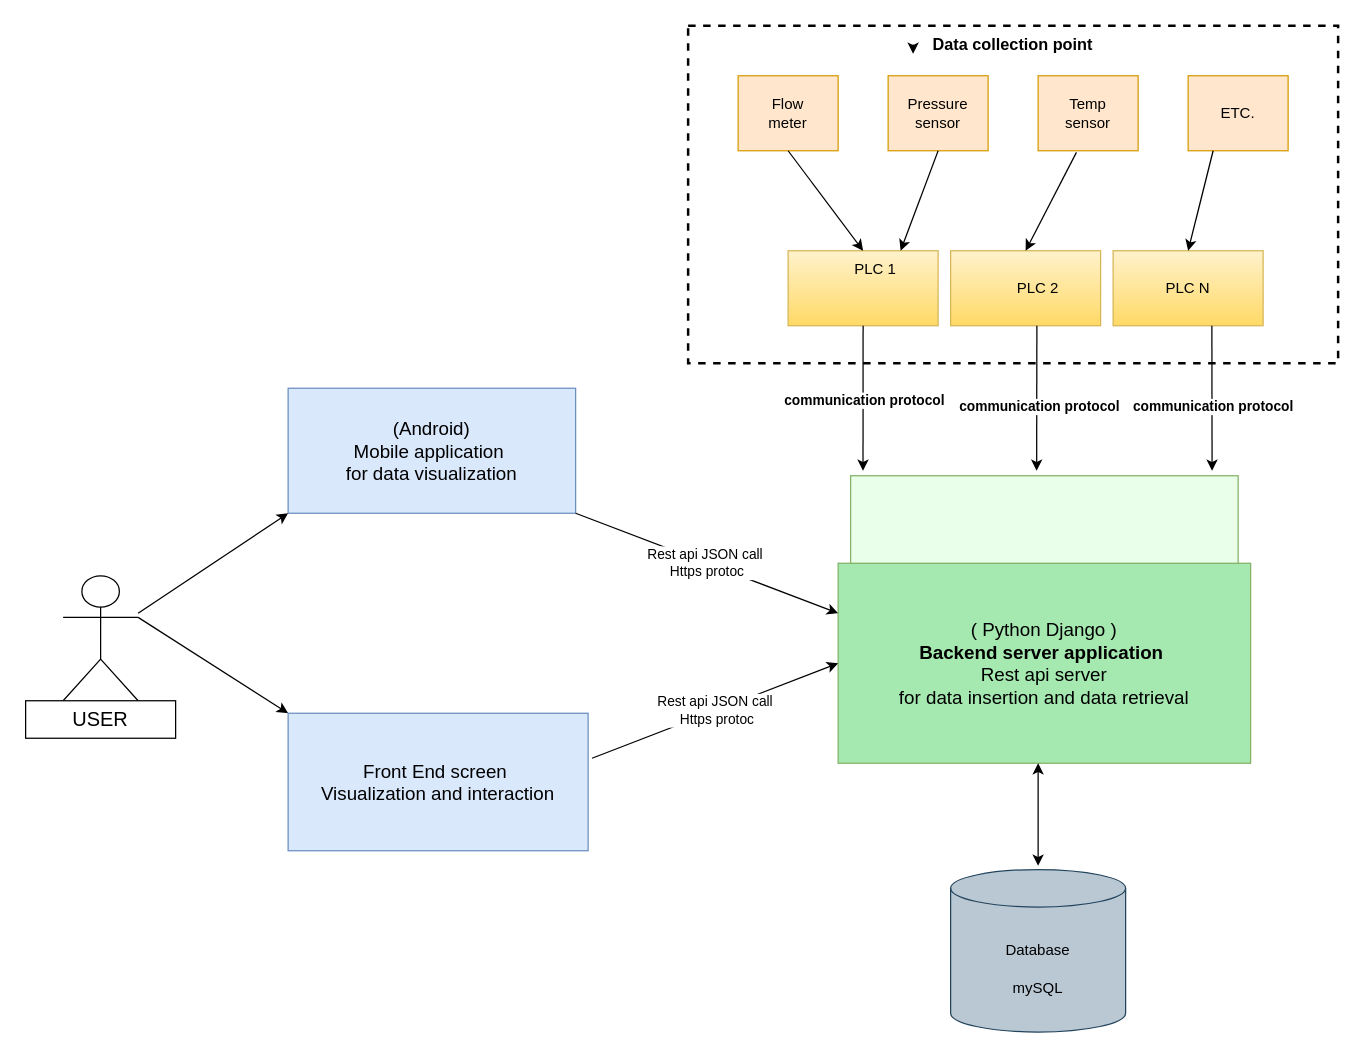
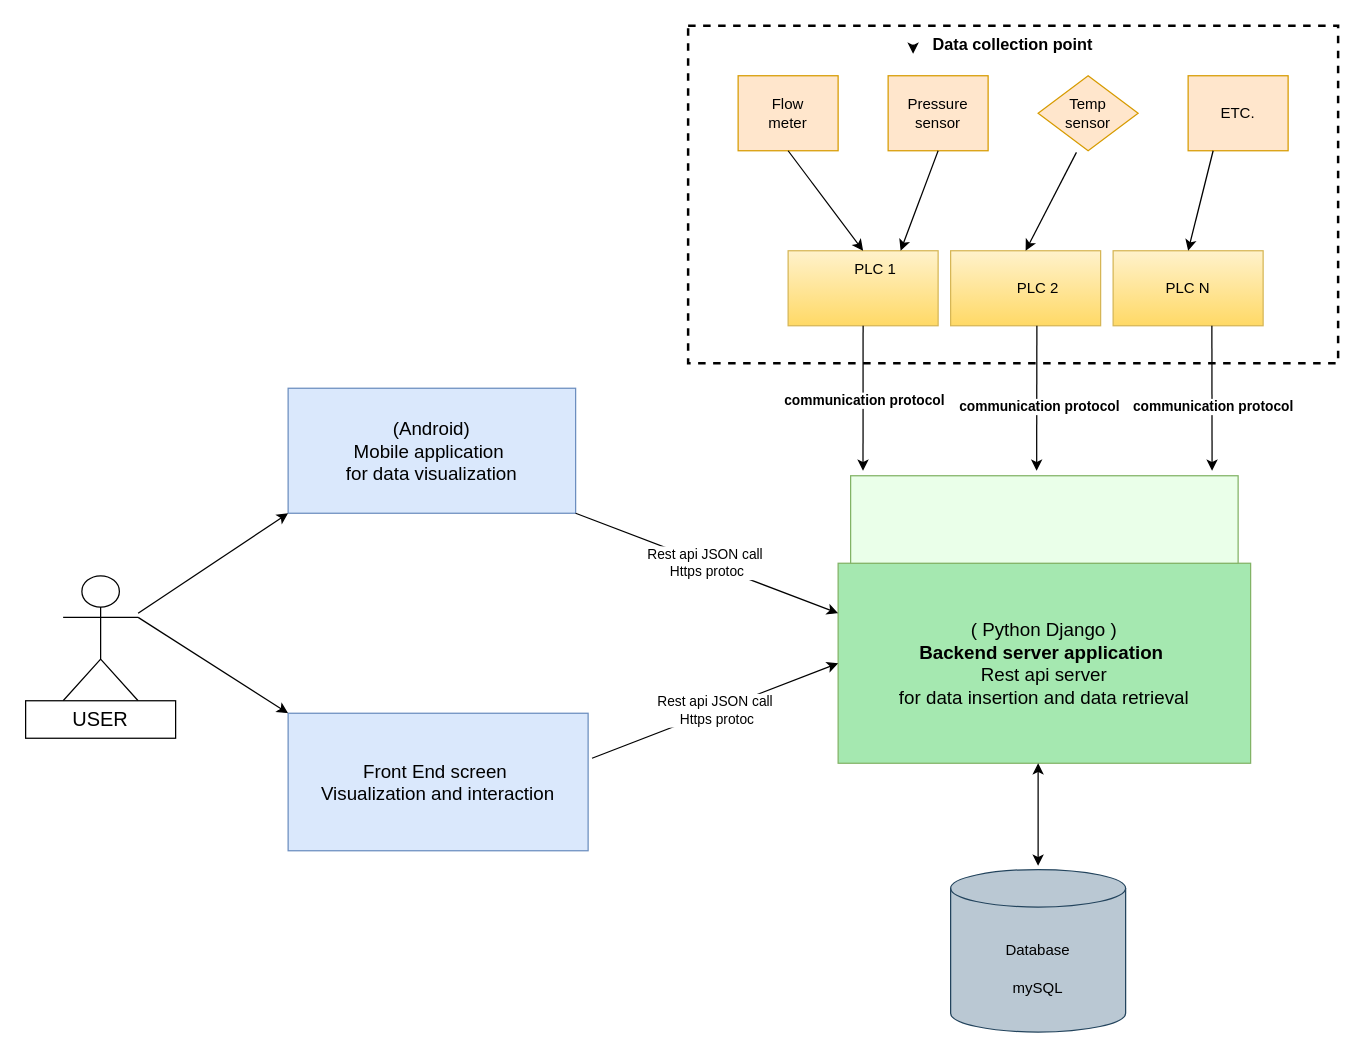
- <mxCell id="21" value="&lt;font face=&quot;helvetica&quot;&gt;Temp &lt;br&gt;sensor&lt;br&gt;&lt;/font&gt;" style="rounded=0;whiteSpace=wrap;html=1;fillColor=#ffe6cc;strokeColor=#d79b00;" vertex="1" parent="1"><mxGeometry x="830" y="60" width="80" height="60" as="geometry" /></mxCell>
+ <mxCell id="21" value="&lt;font face=&quot;helvetica&quot;&gt;Temp &lt;br&gt;sensor&lt;br&gt;&lt;/font&gt;" style="rhombus;whiteSpace=wrap;html=1;fillColor=#ffe6cc;strokeColor=#d79b00;" vertex="1" parent="1"><mxGeometry x="830" y="60" width="80" height="60" as="geometry" /></mxCell>
